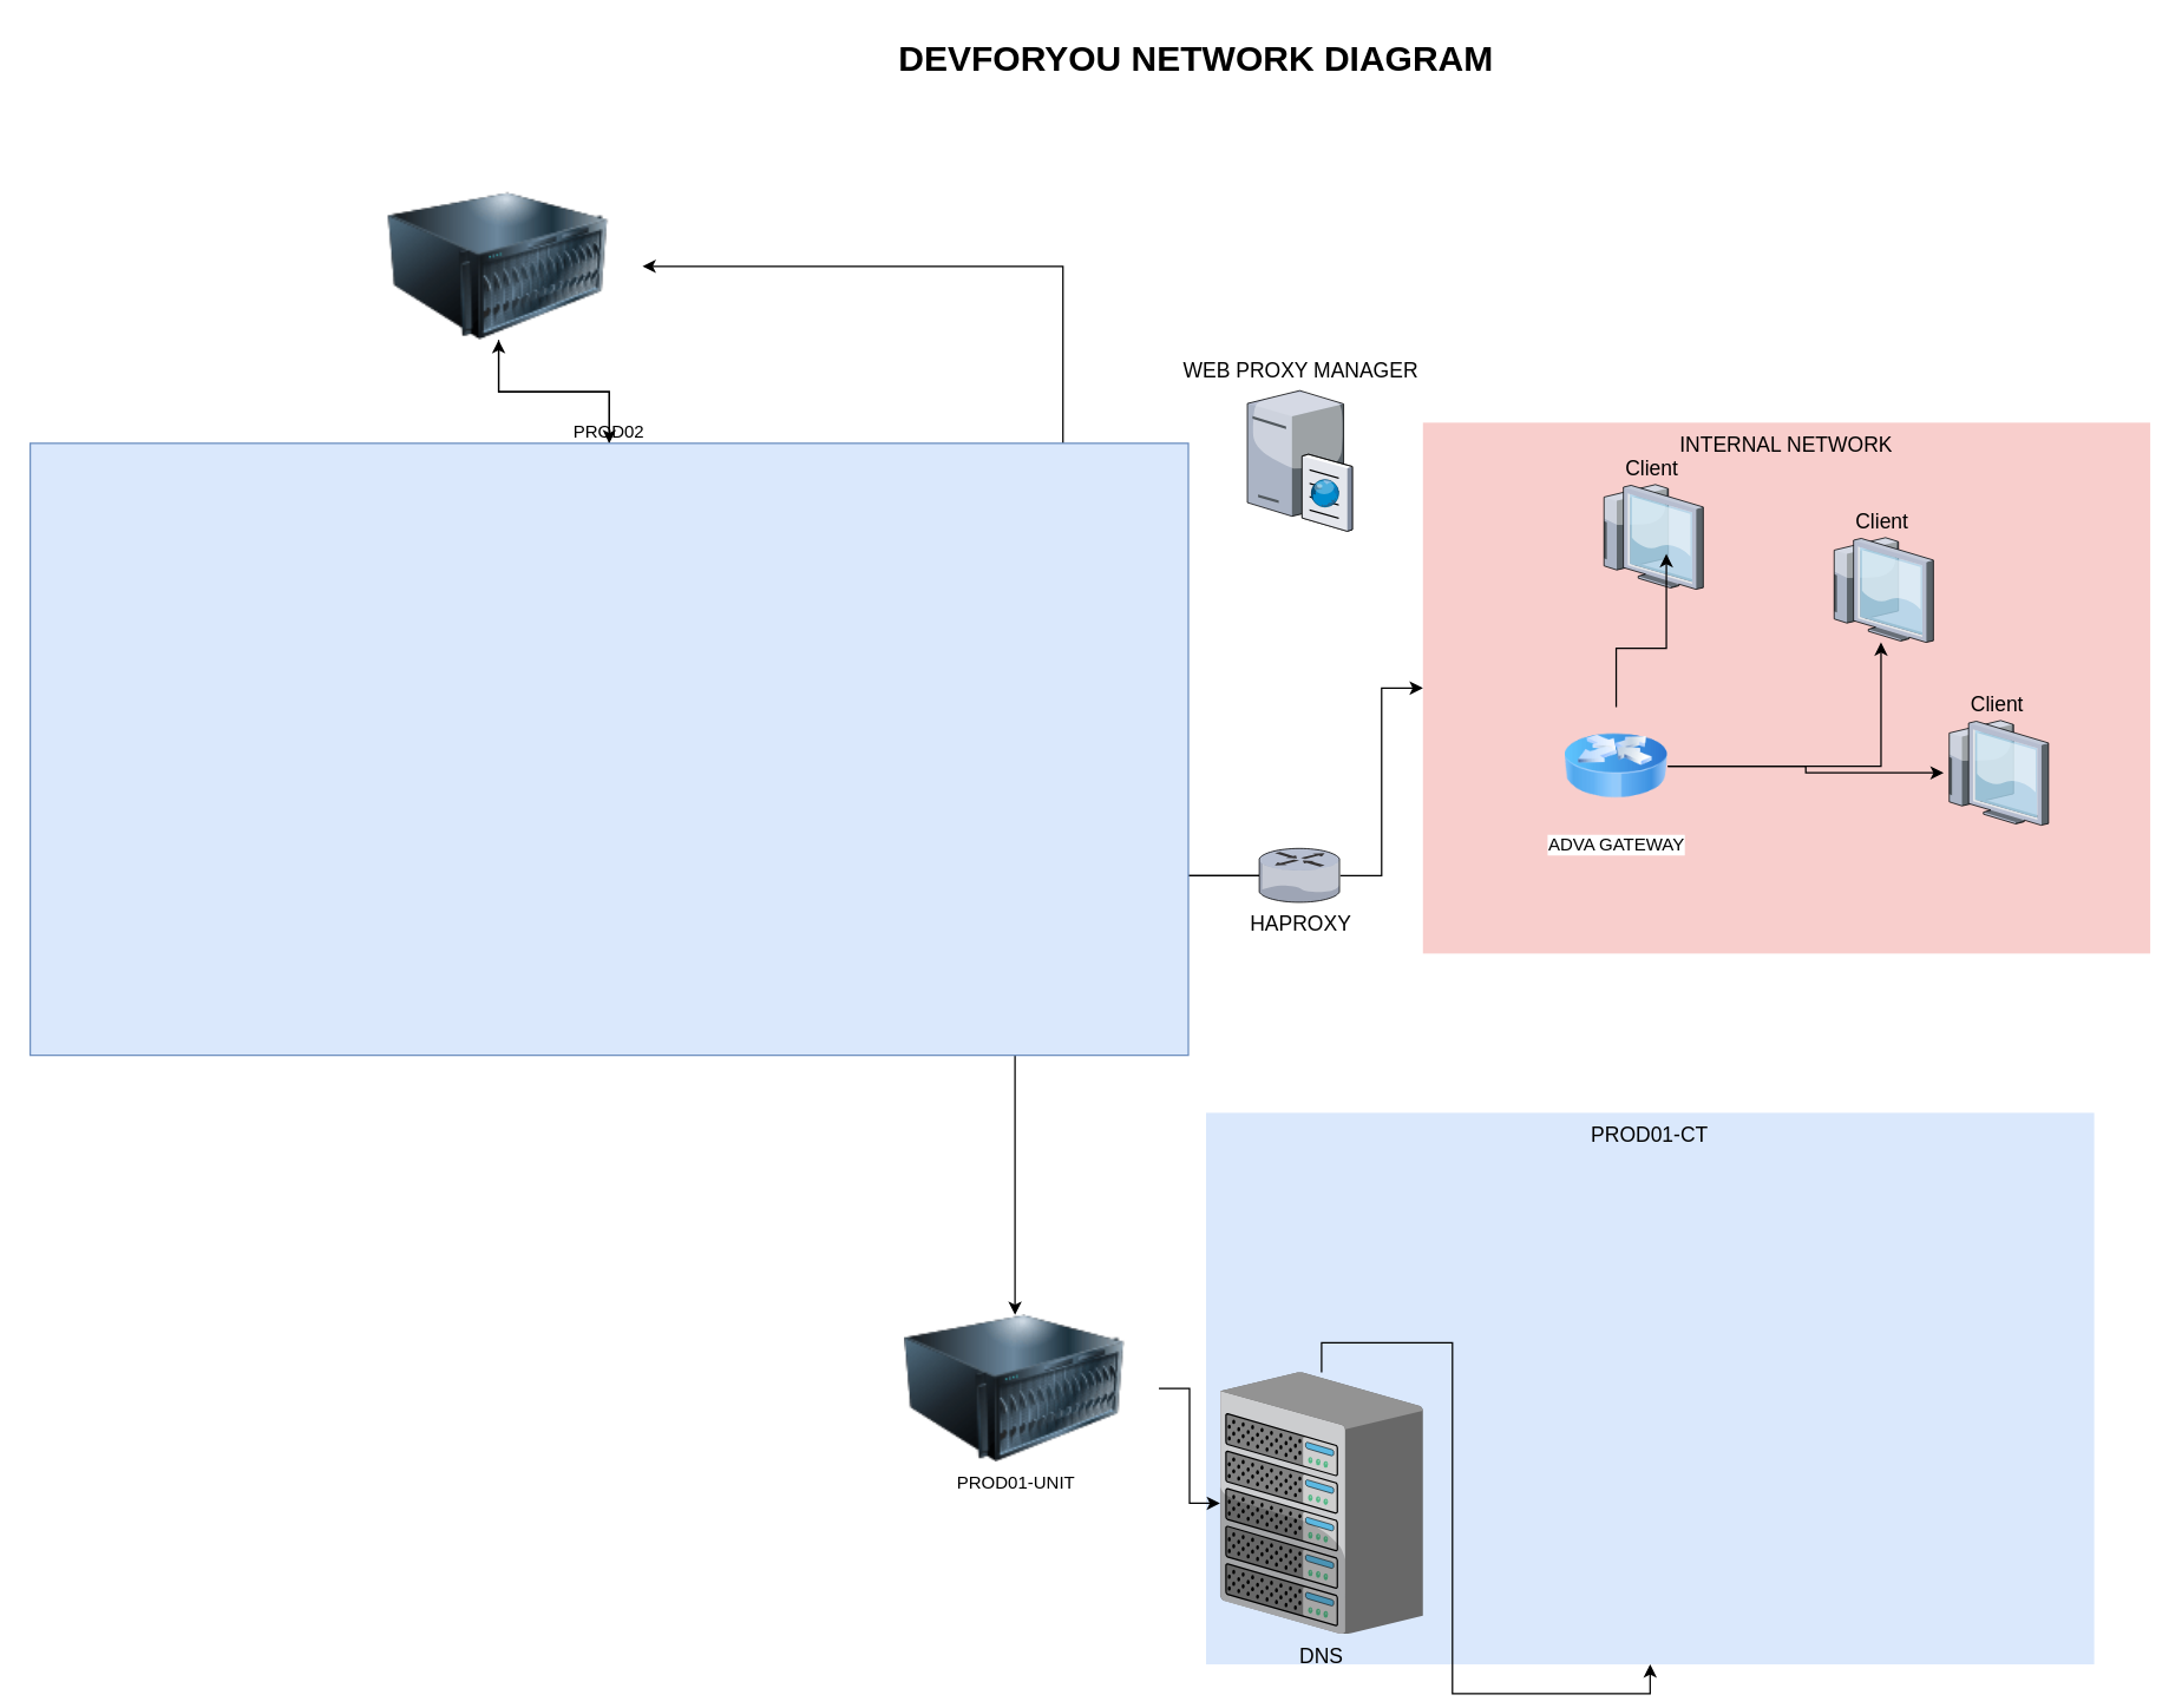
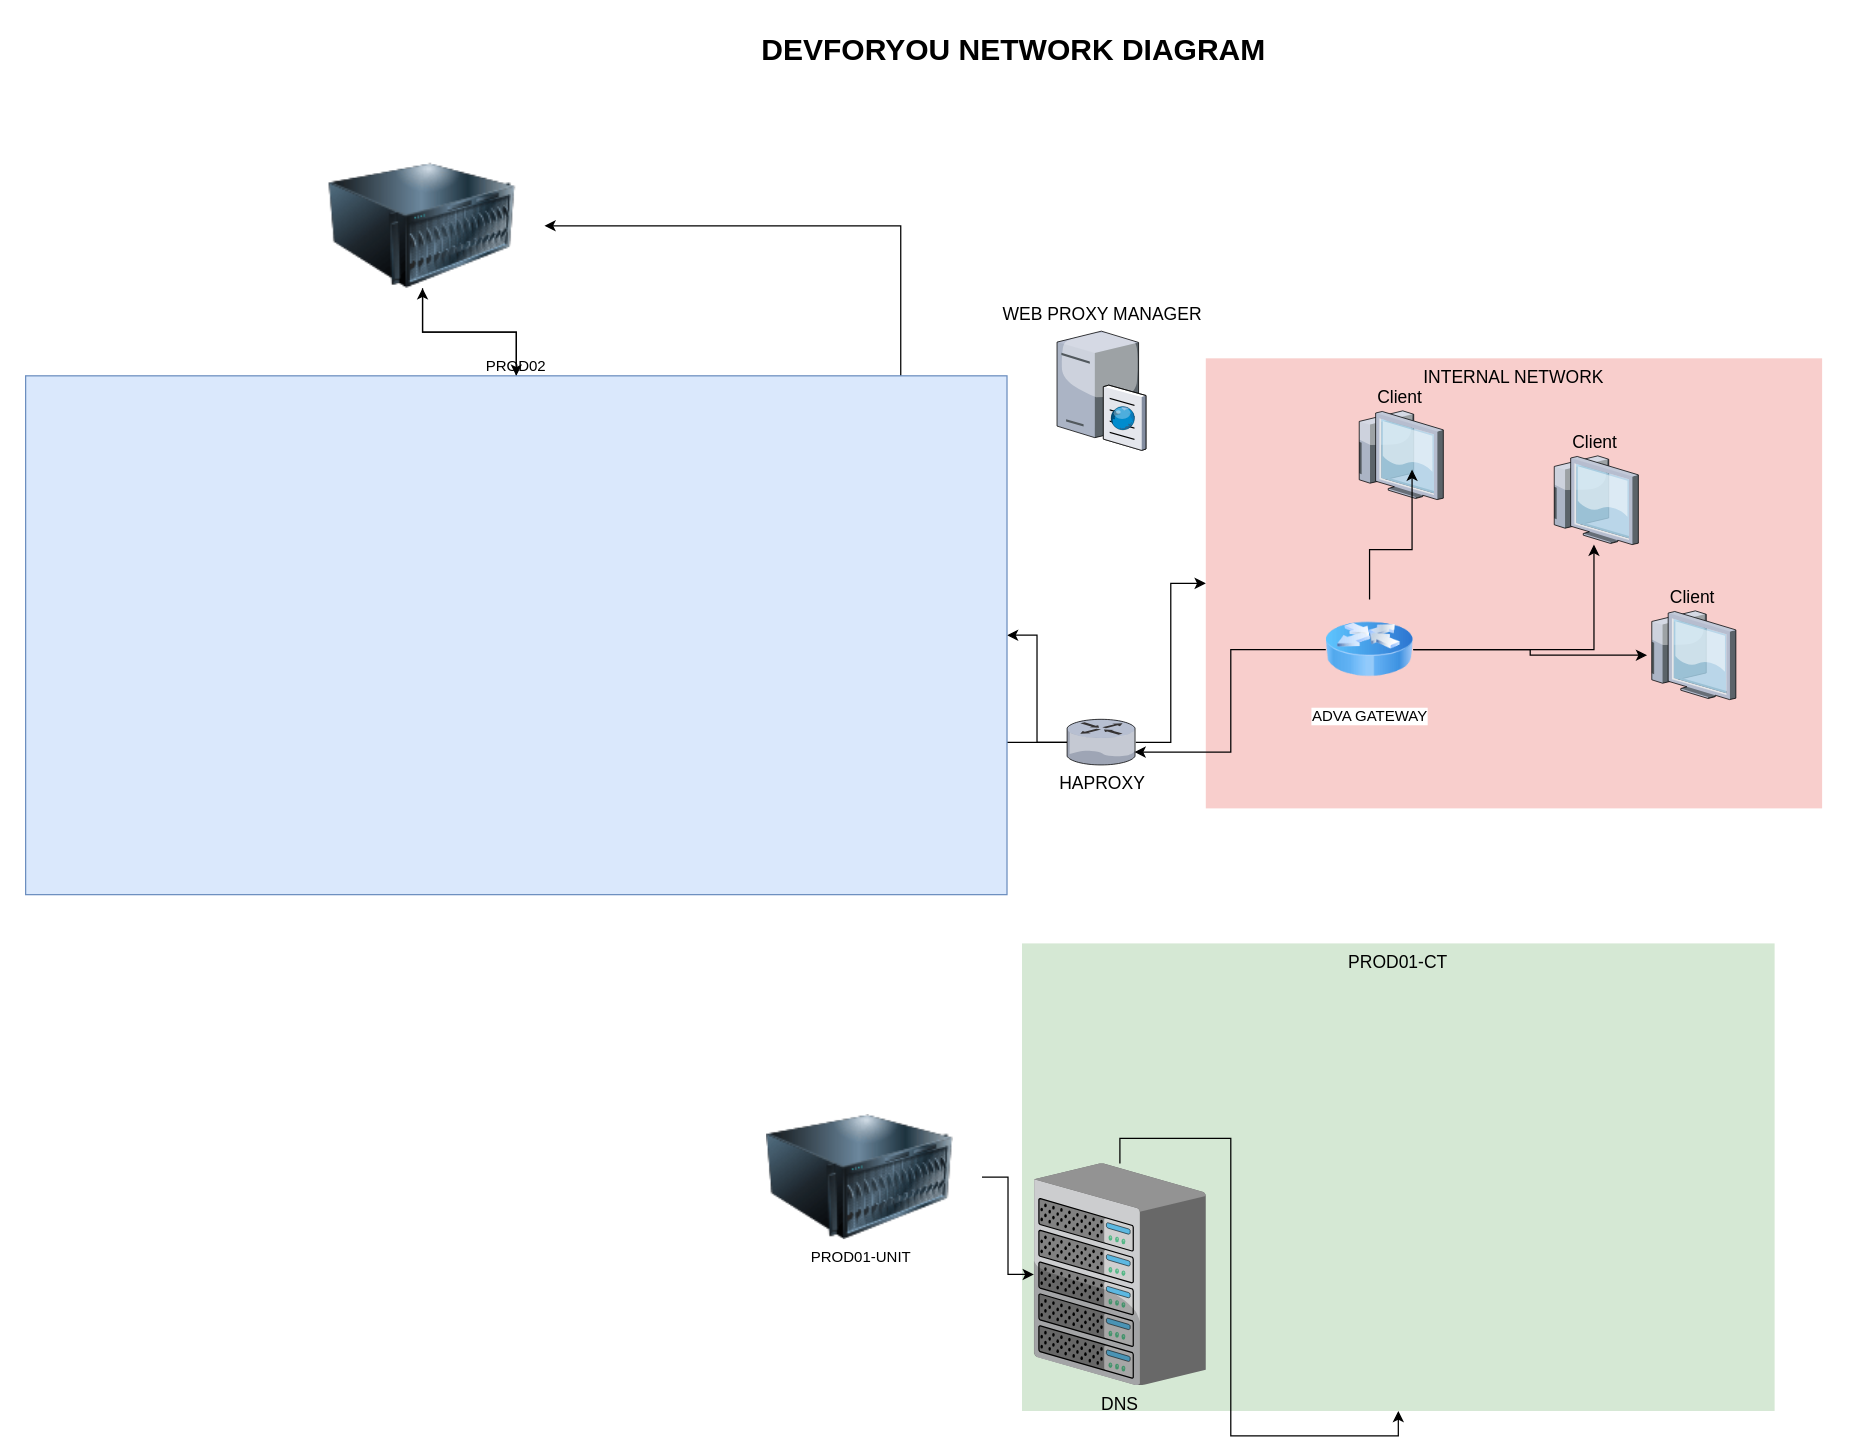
+ <mxCell id="16" style="edgeStyle=orthogonalEdgeStyle;rounded=0;orthogonalLoop=1;jettySize=auto;html=1;entryX=0.982;entryY=0.719;entryDx=0;entryDy=0;entryPerimeter=0;" parent="1" source="20" target="8" edge="1"><mxGeometry relative="1" as="geometry" /></mxCell>
- <mxCell id="5" style="edgeStyle=orthogonalEdgeStyle;rounded=0;orthogonalLoop=1;jettySize=auto;html=1;" edge="1" parent="1" source="8" target="24"><mxGeometry relative="1" as="geometry" /></mxCell>
+ <mxCell id="5" style="edgeStyle=orthogonalEdgeStyle;rounded=0;orthogonalLoop=1;jettySize=auto;html=1;" edge="1" parent="1" source="8" target="25"><mxGeometry relative="1" as="geometry" /></mxCell>
- <mxCell id="3" value="PROD01-CT&lt;br&gt;" style="whiteSpace=wrap;html=1;fillColor=#dae8fc;fontSize=14;strokeColor=none;verticalAlign=top;" parent="1" vertex="1"><mxGeometry x="817" y="754" width="602" height="374" as="geometry" /></mxCell>
+ <mxCell id="3" value="PROD01-CT&lt;br&gt;" style="whiteSpace=wrap;html=1;fillColor=#d5e8d4;fontSize=14;strokeColor=none;verticalAlign=top;" parent="1" vertex="1"><mxGeometry x="817" y="754" width="602" height="374" as="geometry" /></mxCell>
